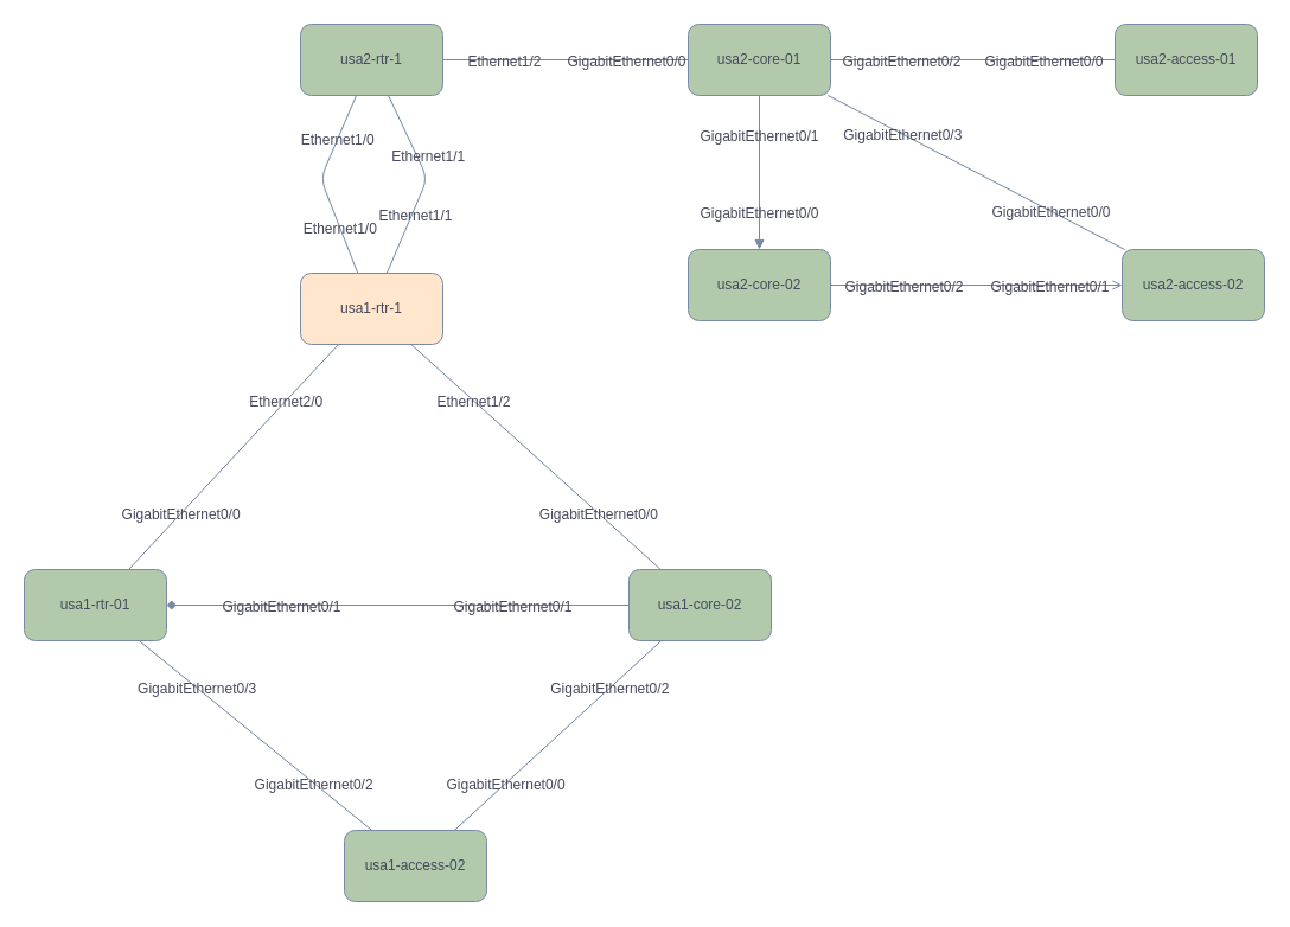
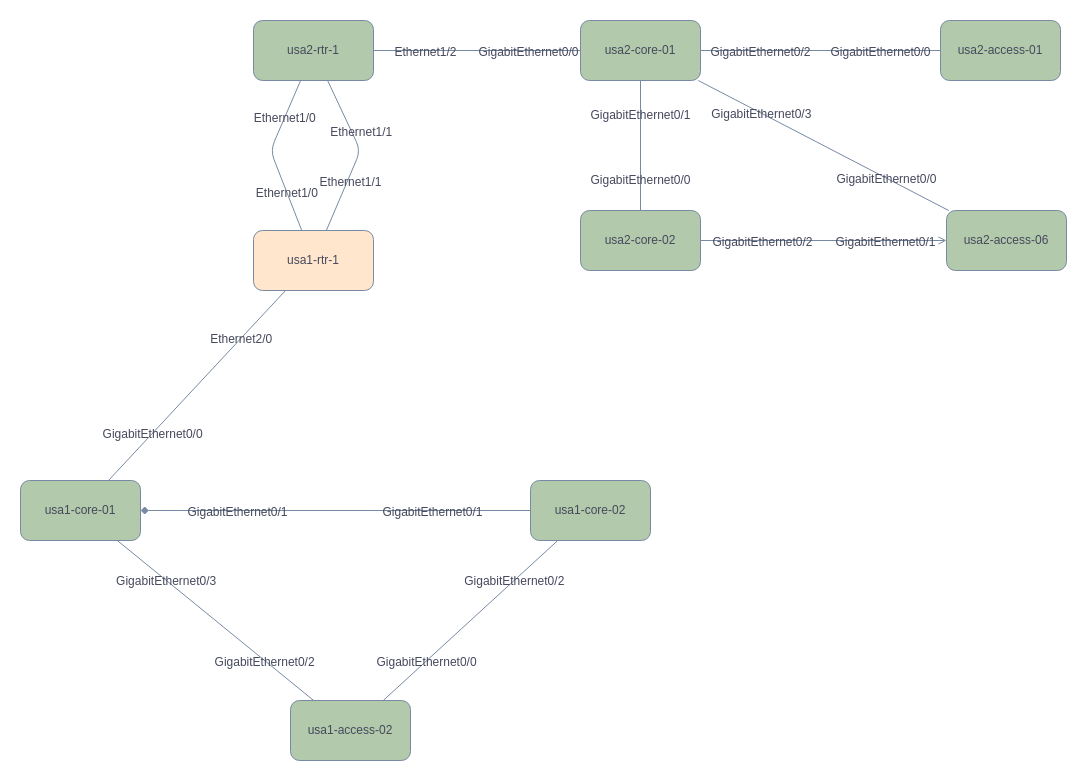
- <mxCell id="34" value="" style="endArrow=block;labelBackgroundColor=none;strokeColor=#788AA3;fontColor=default;" parent="1" source="7" target="8" edge="1"><mxGeometry relative="1" as="geometry" /></mxCell>
+ <mxCell id="34" value="" style="endArrow=none;labelBackgroundColor=none;strokeColor=#788AA3;fontColor=default;" parent="1" source="7" target="8" edge="1"><mxGeometry relative="1" as="geometry" /></mxCell>
- <mxCell id="9" value="usa2-access-02" style="rounded=1;whiteSpace=wrap;html=1;labelBackgroundColor=none;fillColor=#B2C9AB;strokeColor=#788AA3;fontColor=#46495D;" parent="1" vertex="1"><mxGeometry x="946" y="210" width="120" height="60" as="geometry" /></mxCell>
+ <mxCell id="9" value="usa2-access-06" style="rounded=1;whiteSpace=wrap;html=1;labelBackgroundColor=none;fillColor=#B2C9AB;strokeColor=#788AA3;fontColor=#46495D;" parent="1" vertex="1"><mxGeometry x="946" y="210" width="120" height="60" as="geometry" /></mxCell>
- <mxCell id="10" value="" style="endArrow=none;labelBackgroundColor=none;strokeColor=#788AA3;fontColor=default;" parent="1" source="2" target="3" edge="1"><mxGeometry relative="1" as="geometry" /></mxCell>
- <mxCell id="11" value="Ethernet1/2" style="labelBackgroundColor=none;;fillColor=#B2C9AB;strokeColor=#788AA3;fontColor=#46495D;" parent="10" vertex="1" connectable="0"><mxGeometry x="-0.5" relative="1" as="geometry"><mxPoint as="offset" /></mxGeometry></mxCell>
- <mxCell id="12" value="GigabitEthernet0/0" style="labelBackgroundColor=none;;fillColor=#B2C9AB;strokeColor=#788AA3;fontColor=#46495D;" parent="10" vertex="1" connectable="0"><mxGeometry x="0.5" relative="-1" as="geometry"><mxPoint as="offset" /></mxGeometry></mxCell>
- <mxCell id="4" value="usa1-rtr-01" style="rounded=1;whiteSpace=wrap;html=1;labelBackgroundColor=none;fillColor=#B2C9AB;strokeColor=#788AA3;fontColor=#46495D;" parent="1" vertex="1"><mxGeometry x="20" y="480" width="120" height="60" as="geometry" /></mxCell>
+ <mxCell id="4" value="usa1-core-01" style="rounded=1;whiteSpace=wrap;html=1;labelBackgroundColor=none;fillColor=#B2C9AB;strokeColor=#788AA3;fontColor=#46495D;" parent="1" vertex="1"><mxGeometry x="20" y="480" width="120" height="60" as="geometry" /></mxCell>
